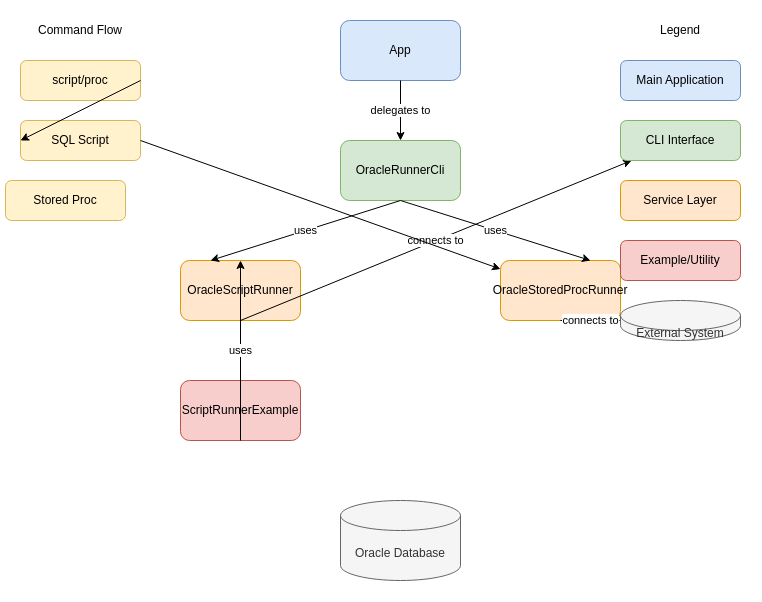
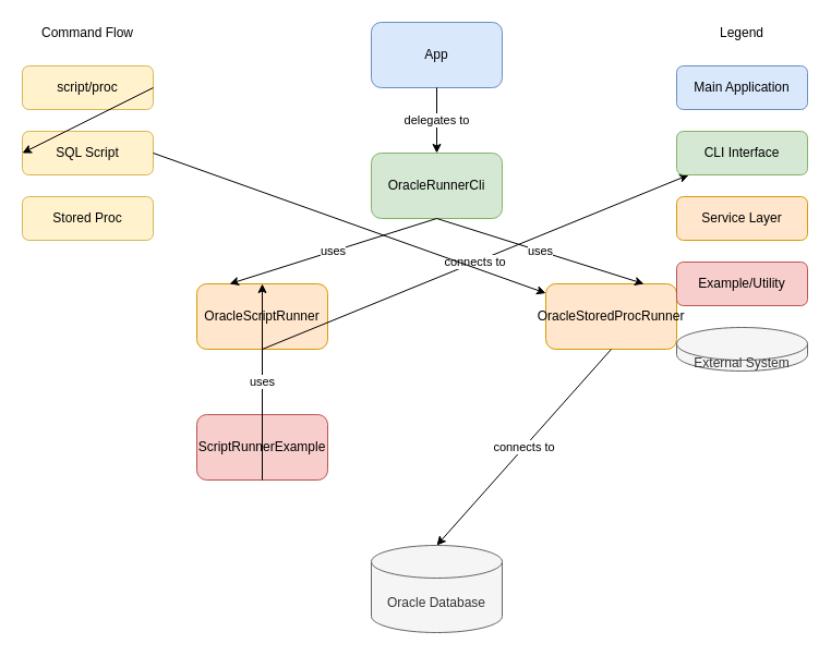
- <mxCell id="17" value="Stored Proc" style="rounded=1;whiteSpace=wrap;html=1;fillColor=#fff2cc;strokeColor=#d6b656;" vertex="1" parent="1"><mxGeometry x="5" y="180" width="120" height="40" as="geometry" /></mxCell>
+ <mxCell id="17" value="Stored Proc" style="rounded=1;whiteSpace=wrap;html=1;fillColor=#fff2cc;strokeColor=#d6b656;" vertex="1" parent="1"><mxGeometry x="20" y="180" width="120" height="40" as="geometry" /></mxCell>
- <mxCell id="13" value="connects to" style="endArrow=classic;html=1;exitX=0.5;exitY=1;" edge="1" parent="1" source="5" target="25"><mxGeometry width="50" height="50" relative="1" as="geometry" /></mxCell>
+ <mxCell id="13" value="connects to" style="endArrow=classic;html=1;exitX=0.5;exitY=1;entryX=0.5;entryY=0;" edge="1" parent="1" source="5" target="7"><mxGeometry width="50" height="50" relative="1" as="geometry" /></mxCell>
